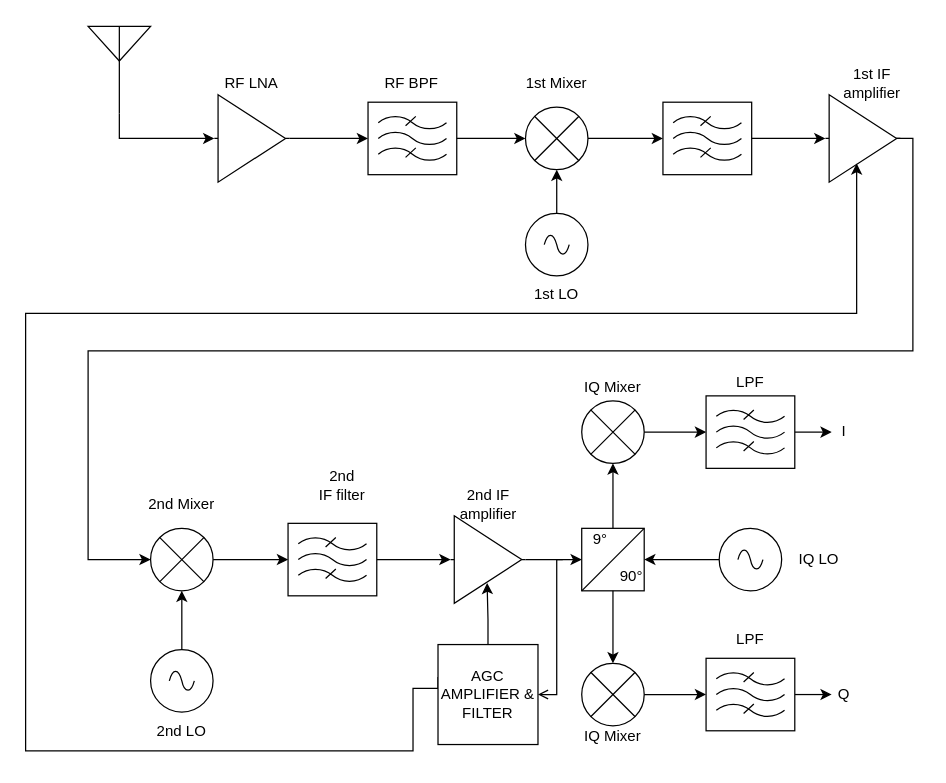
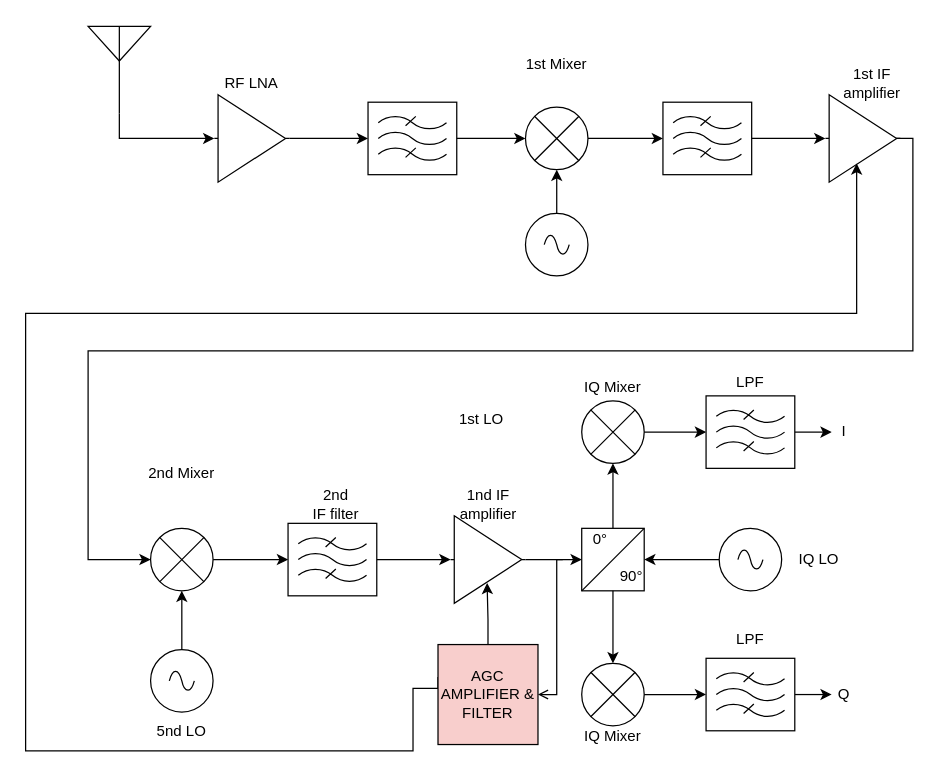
- <mxCell id="52" value="RF BPF" style="text;html=1;align=center;verticalAlign=middle;whiteSpace=wrap;rounded=0;" parent="50" vertex="1"><mxGeometry x="5" width="60" height="30" as="geometry" /></mxCell>
- <mxCell id="41" value="1st Mixer" style="text;html=1;align=center;verticalAlign=middle;whiteSpace=wrap;rounded=0;" parent="1" vertex="1"><mxGeometry x="415" y="51" width="60" height="30" as="geometry" /></mxCell>
+ <mxCell id="41" value="1st Mixer" style="text;html=1;align=center;verticalAlign=middle;whiteSpace=wrap;rounded=0;" parent="1" vertex="1"><mxGeometry x="415" y="36" width="60" height="30" as="geometry" /></mxCell>
- <mxCell id="44" value="1st LO" style="text;html=1;align=center;verticalAlign=middle;whiteSpace=wrap;rounded=0;" parent="1" vertex="1"><mxGeometry x="415" y="220" width="60" height="30" as="geometry" /></mxCell>
+ <mxCell id="44" value="1st LO" style="text;html=1;align=center;verticalAlign=middle;whiteSpace=wrap;rounded=0;" parent="1" vertex="1"><mxGeometry x="355" y="320" width="60" height="30" as="geometry" /></mxCell>
- <mxCell id="48" value="2nd &lt;br&gt;&lt;div&gt;IF filter&lt;/div&gt;" style="text;html=1;align=center;verticalAlign=middle;whiteSpace=wrap;rounded=0;" parent="1" vertex="1"><mxGeometry x="236" y="373" width="74.5" height="30" as="geometry" /></mxCell>
+ <mxCell id="48" value="2nd &lt;br&gt;&lt;div&gt;IF filter&lt;/div&gt;" style="text;html=1;align=center;verticalAlign=middle;whiteSpace=wrap;rounded=0;" parent="1" vertex="1"><mxGeometry x="231" y="388" width="74.5" height="30" as="geometry" /></mxCell>
- <mxCell id="46" value="2nd Mixer" style="text;html=1;align=center;verticalAlign=middle;whiteSpace=wrap;rounded=0;" parent="1" vertex="1"><mxGeometry x="115" y="388" width="60" height="30" as="geometry" /></mxCell>
+ <mxCell id="46" value="2nd Mixer" style="text;html=1;align=center;verticalAlign=middle;whiteSpace=wrap;rounded=0;" parent="1" vertex="1"><mxGeometry x="115" y="363" width="60" height="30" as="geometry" /></mxCell>
- <mxCell id="49" value="2nd IF amplifier" style="text;html=1;align=center;verticalAlign=middle;whiteSpace=wrap;rounded=0;" parent="1" vertex="1"><mxGeometry x="352.75" y="388" width="74.5" height="30" as="geometry" /></mxCell>
+ <mxCell id="49" value="1nd IF amplifier" style="text;html=1;align=center;verticalAlign=middle;whiteSpace=wrap;rounded=0;" parent="1" vertex="1"><mxGeometry x="352.75" y="388" width="74.5" height="30" as="geometry" /></mxCell>
- <mxCell id="10" value="9°" style="text;html=1;align=center;verticalAlign=middle;whiteSpace=wrap;rounded=0;" parent="1" vertex="1"><mxGeometry x="450" y="416" width="60" height="30" as="geometry" /></mxCell>
+ <mxCell id="10" value="0°" style="text;html=1;align=center;verticalAlign=middle;whiteSpace=wrap;rounded=0;" parent="1" vertex="1"><mxGeometry x="450" y="416" width="60" height="30" as="geometry" /></mxCell>
- <mxCell id="60" value="AGC AMPLIFIER &amp;amp; FILTER" style="whiteSpace=wrap;html=1;aspect=fixed;" parent="1" vertex="1"><mxGeometry x="350" y="515" width="80" height="80" as="geometry" /></mxCell>
+ <mxCell id="60" value="AGC AMPLIFIER &amp;amp; FILTER" style="whiteSpace=wrap;html=1;aspect=fixed;fillColor=#f8cecc;" parent="1" vertex="1"><mxGeometry x="350" y="515" width="80" height="80" as="geometry" /></mxCell>
- <mxCell id="47" value="2nd LO" style="text;html=1;align=center;verticalAlign=middle;whiteSpace=wrap;rounded=0;" parent="1" vertex="1"><mxGeometry x="115" y="570" width="60" height="30" as="geometry" /></mxCell>
+ <mxCell id="47" value="5nd LO" style="text;html=1;align=center;verticalAlign=middle;whiteSpace=wrap;rounded=0;" parent="1" vertex="1"><mxGeometry x="115" y="570" width="60" height="30" as="geometry" /></mxCell>
